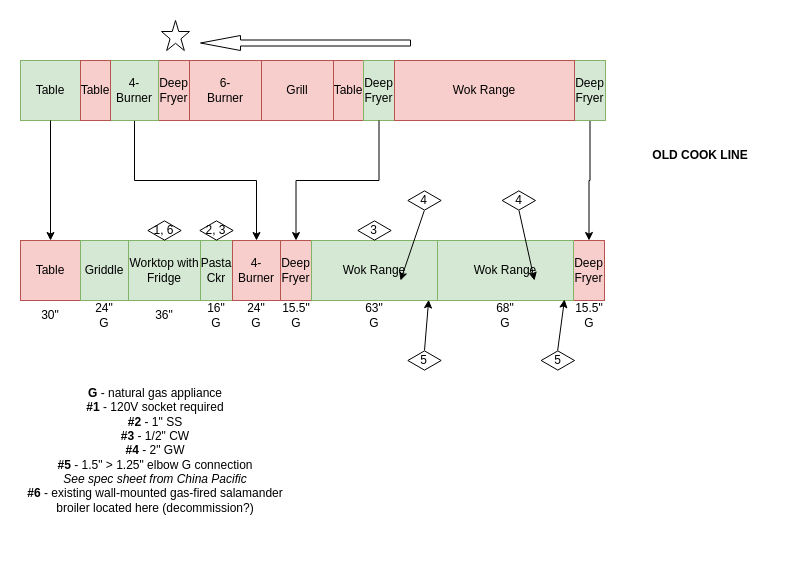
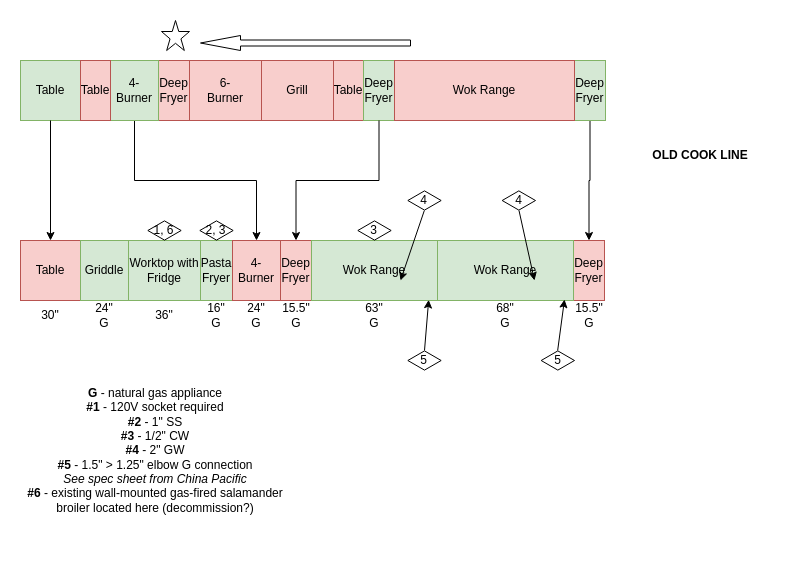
- <mxCell id="17" value="Pasta&lt;div&gt;Ckr&lt;/div&gt;" style="rounded=0;whiteSpace=wrap;html=1;fillColor=#d5e8d4;strokeColor=#82b366;" parent="1" vertex="1"><mxGeometry x="200" y="240" width="32" height="60" as="geometry" /></mxCell>
+ <mxCell id="17" value="Pasta&lt;div&gt;Fryer&lt;/div&gt;" style="rounded=0;whiteSpace=wrap;html=1;fillColor=#d5e8d4;strokeColor=#82b366;" parent="1" vertex="1"><mxGeometry x="200" y="240" width="32" height="60" as="geometry" /></mxCell>
